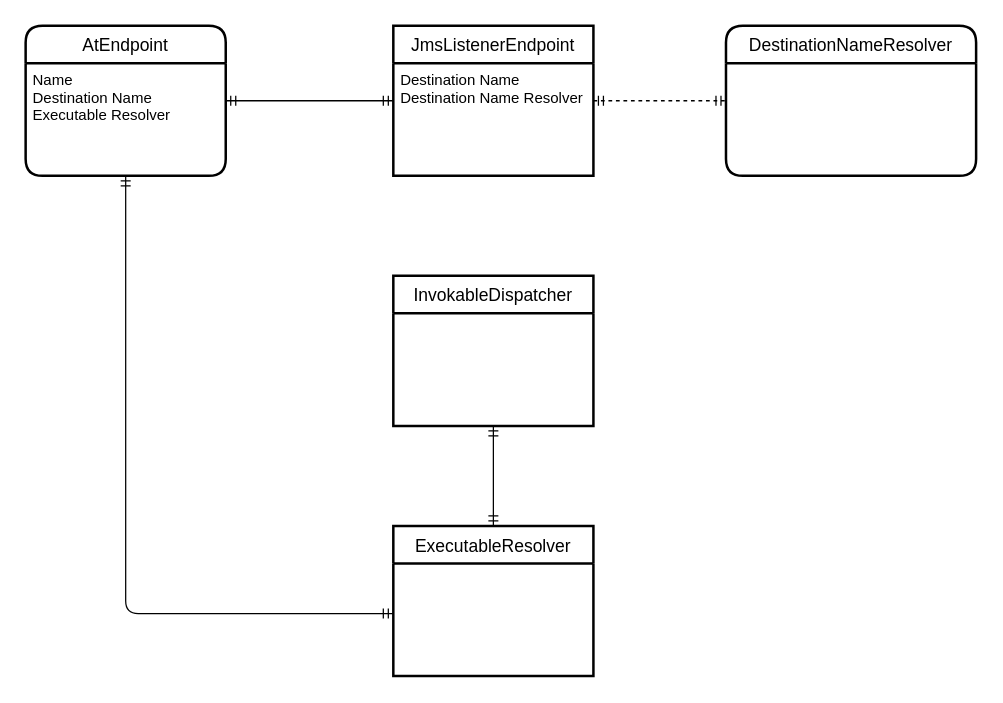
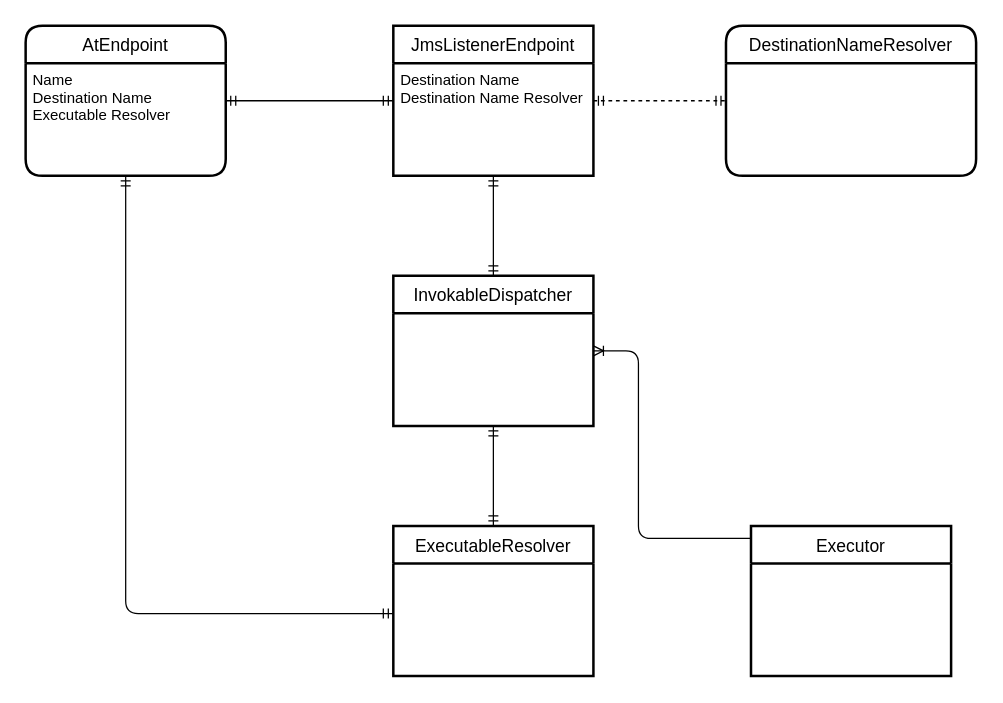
+ <mxCell id="13" value="" style="edgeStyle=orthogonalEdgeStyle;fontSize=12;html=1;endArrow=ERmandOne;startArrow=ERmandOne;" parent="1" source="4" target="7" edge="1"><mxGeometry width="100" height="100" relative="1" as="geometry"><mxPoint x="184" y="250" as="sourcePoint" /><mxPoint x="264" y="250" as="targetPoint" /><Array as="points" /></mxGeometry></mxCell>
+ <mxCell id="15" value="" style="edgeStyle=orthogonalEdgeStyle;fontSize=12;html=1;endArrow=ERoneToMany;" parent="1" source="8" target="7" edge="1"><mxGeometry width="100" height="100" relative="1" as="geometry"><mxPoint x="130" y="260" as="sourcePoint" /><mxPoint x="20" y="210" as="targetPoint" /><Array as="points"><mxPoint x="510" y="430" /><mxPoint x="510" y="280" /></Array></mxGeometry></mxCell>
+ <mxCell id="8" value="Executor" style="swimlane;childLayout=stackLayout;horizontal=1;startSize=30;horizontalStack=0;rounded=0;fontSize=14;fontStyle=0;strokeWidth=2;resizeParent=0;resizeLast=1;shadow=0;dashed=0;align=center;" parent="1" vertex="1"><mxGeometry x="600" y="420" width="160" height="120" as="geometry" /></mxCell>
